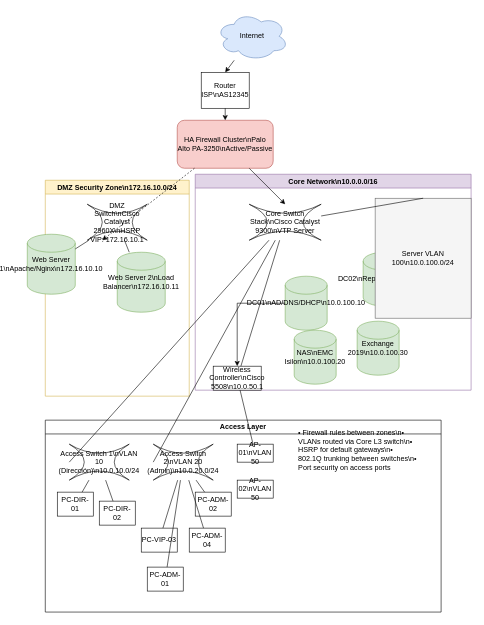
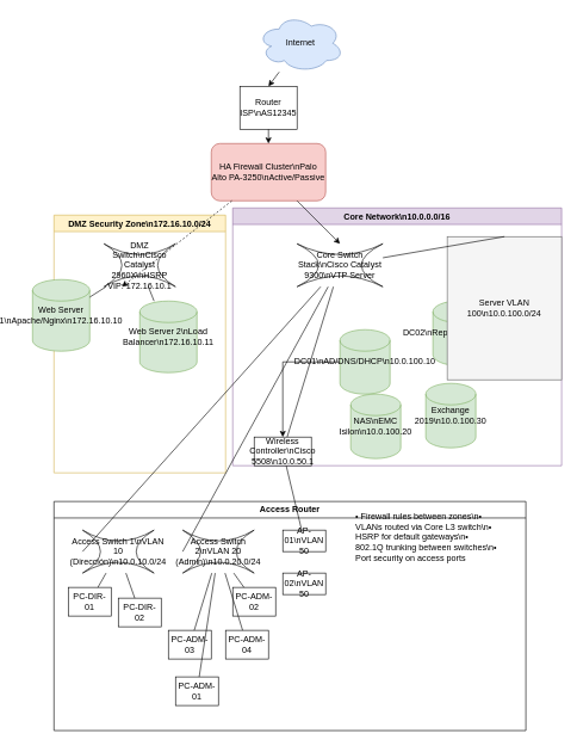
- <mxCell id="25" value="Access Layer" style="swimlane;whiteSpace=wrap;html=1;fillColor=#ffffff;strokeColor=#000000;" parent="1" vertex="1"><mxGeometry x="50" y="700" width="660" height="320" as="geometry" /></mxCell>
+ <mxCell id="25" value="Access Router" style="swimlane;whiteSpace=wrap;html=1;fillColor=#ffffff;strokeColor=#000000;" parent="1" vertex="1"><mxGeometry x="50" y="700" width="660" height="320" as="geometry" /></mxCell>
- <mxCell id="34" value="PC-VIP-03" style="shape=rectangle;rounded=0;whiteSpace=wrap;html=1;" parent="1" vertex="1"><mxGeometry x="210" y="880" width="60" height="40" as="geometry" /></mxCell>
+ <mxCell id="34" value="PC-ADM-03" style="shape=rectangle;rounded=0;whiteSpace=wrap;html=1;" parent="1" vertex="1"><mxGeometry x="210" y="880" width="60" height="40" as="geometry" /></mxCell>
